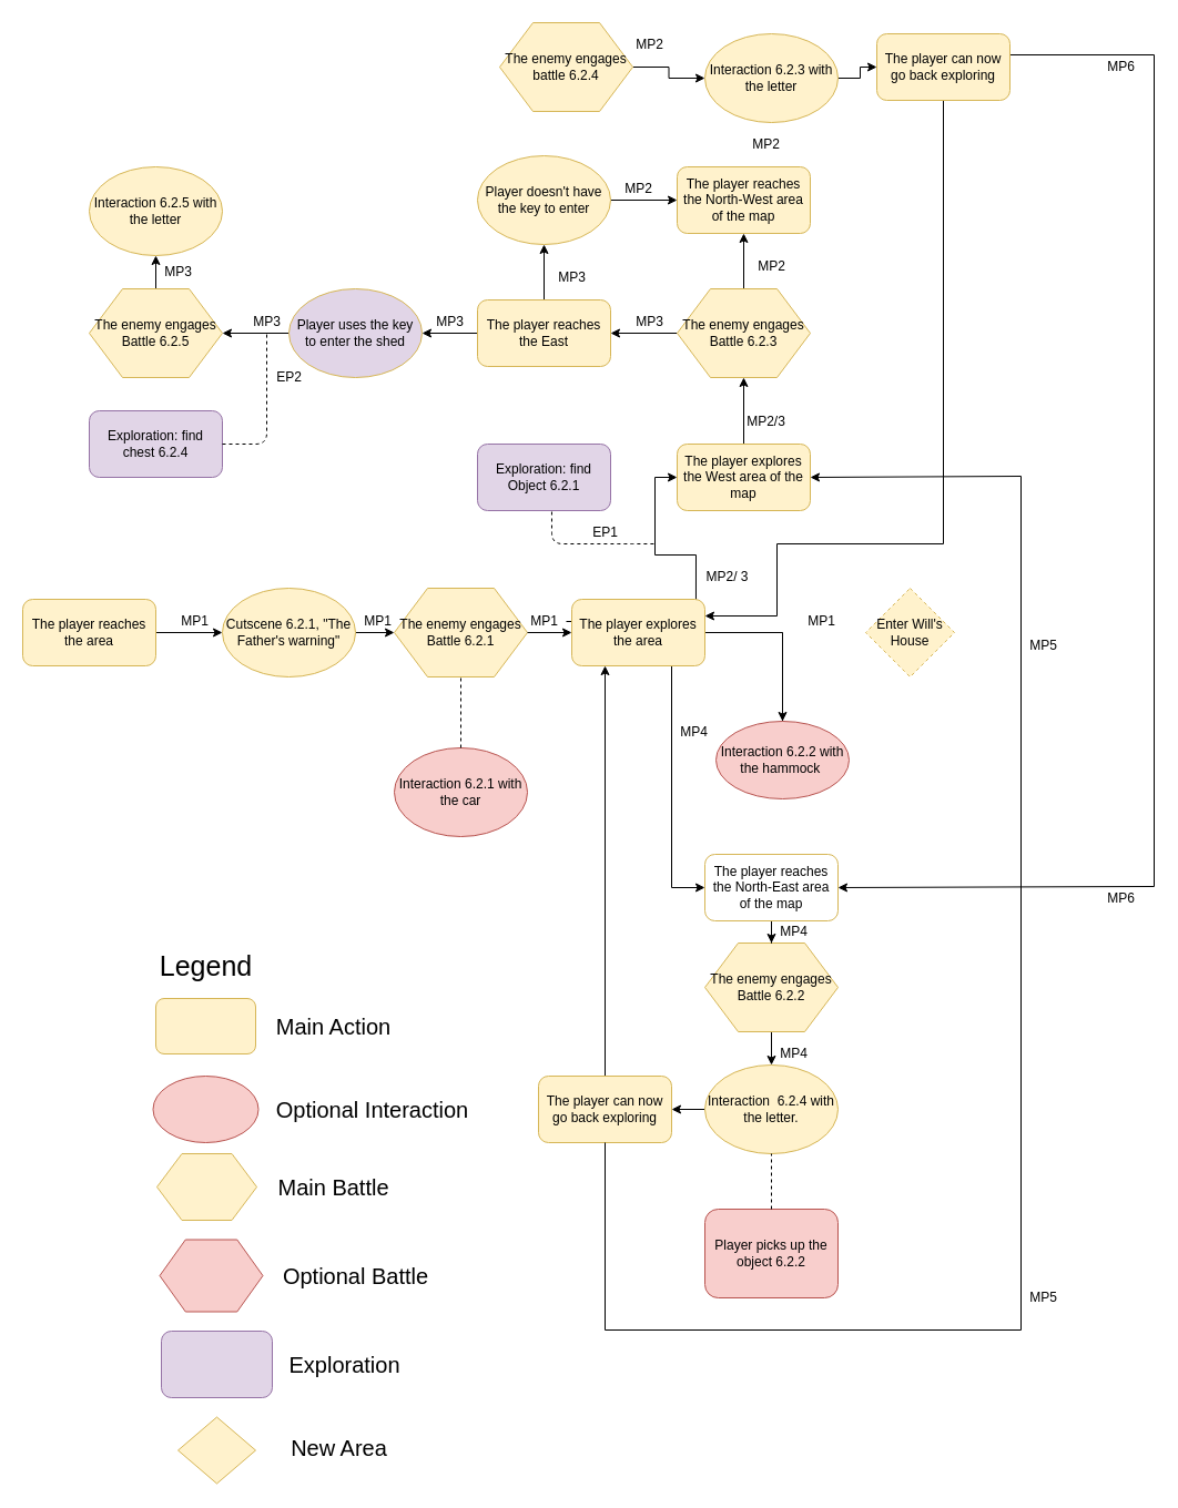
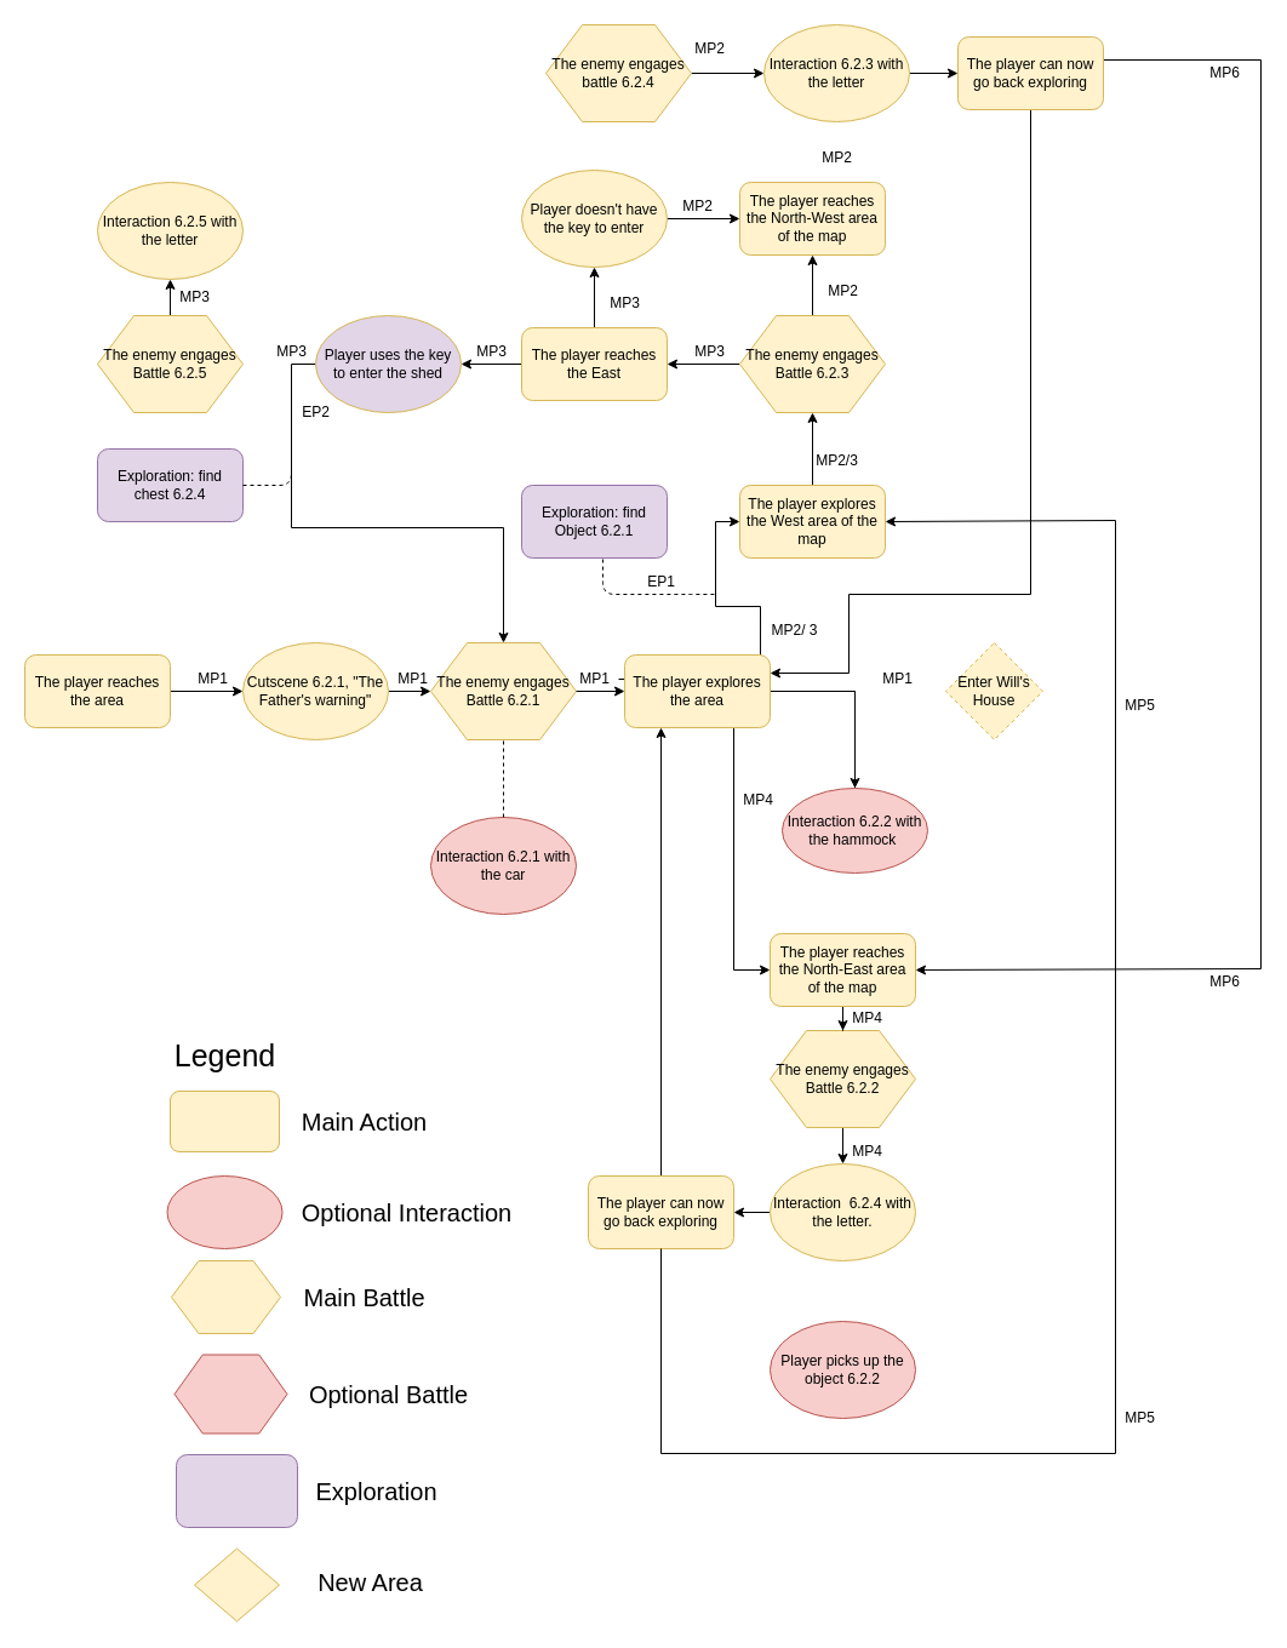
- <mxCell id="41" value="Interaction 6.2.3 with the letter" style="ellipse;whiteSpace=wrap;html=1;fillColor=#fff2cc;strokeColor=#d6b656;" parent="1" vertex="1"><mxGeometry x="635" y="30" width="120" height="80" as="geometry" /></mxCell>
+ <mxCell id="41" value="Interaction 6.2.3 with the letter" style="ellipse;whiteSpace=wrap;html=1;fillColor=#fff2cc;strokeColor=#d6b656;" parent="1" vertex="1"><mxGeometry x="630" y="20" width="120" height="80" as="geometry" /></mxCell>
- <mxCell id="42" style="edgeStyle=orthogonalEdgeStyle;rounded=0;orthogonalLoop=1;jettySize=auto;html=1;exitX=0;exitY=0.5;exitDx=0;exitDy=0;entryX=1;entryY=0.5;entryDx=0;entryDy=0;" parent="1" source="43" target="47" edge="1"><mxGeometry relative="1" as="geometry" /></mxCell>
+ <mxCell id="42" style="edgeStyle=orthogonalEdgeStyle;rounded=0;orthogonalLoop=1;jettySize=auto;html=1;exitX=0;exitY=0.5;exitDx=0;exitDy=0;" parent="1" source="43" target="10" edge="1"><mxGeometry relative="1" as="geometry" /></mxCell>
- <mxCell id="19" value="The player reaches the North-East area of the map" style="rounded=1;whiteSpace=wrap;html=1;fillColor=#ffffff;strokeColor=#d6b656;" parent="1" vertex="1"><mxGeometry x="635" y="770" width="120" height="60" as="geometry" /></mxCell>
+ <mxCell id="19" value="The player reaches the North-East area of the map" style="rounded=1;whiteSpace=wrap;html=1;fillColor=#fff2cc;strokeColor=#d6b656;" parent="1" vertex="1"><mxGeometry x="635" y="770" width="120" height="60" as="geometry" /></mxCell>
- <mxCell id="70" value="" style="endArrow=none;dashed=1;html=1;entryX=0.5;entryY=1;entryDx=0;entryDy=0;exitX=0.5;exitY=0;exitDx=0;exitDy=0;" parent="1" source="24" target="21" edge="1"><mxGeometry width="50" height="50" relative="1" as="geometry"><mxPoint x="330" y="1240" as="sourcePoint" /><mxPoint x="380" y="1190" as="targetPoint" /></mxGeometry></mxCell>
- <mxCell id="24" value="Player picks up the object 6.2.2" style="whiteSpace=wrap;html=1;fillColor=#f8cecc;strokeColor=#b85450;rounded=1;" parent="1" vertex="1"><mxGeometry x="635" y="1090" width="120" height="80" as="geometry" /></mxCell>
+ <mxCell id="24" value="Player picks up the object 6.2.2" style="ellipse;whiteSpace=wrap;html=1;fillColor=#f8cecc;strokeColor=#b85450;" parent="1" vertex="1"><mxGeometry x="635" y="1090" width="120" height="80" as="geometry" /></mxCell>
